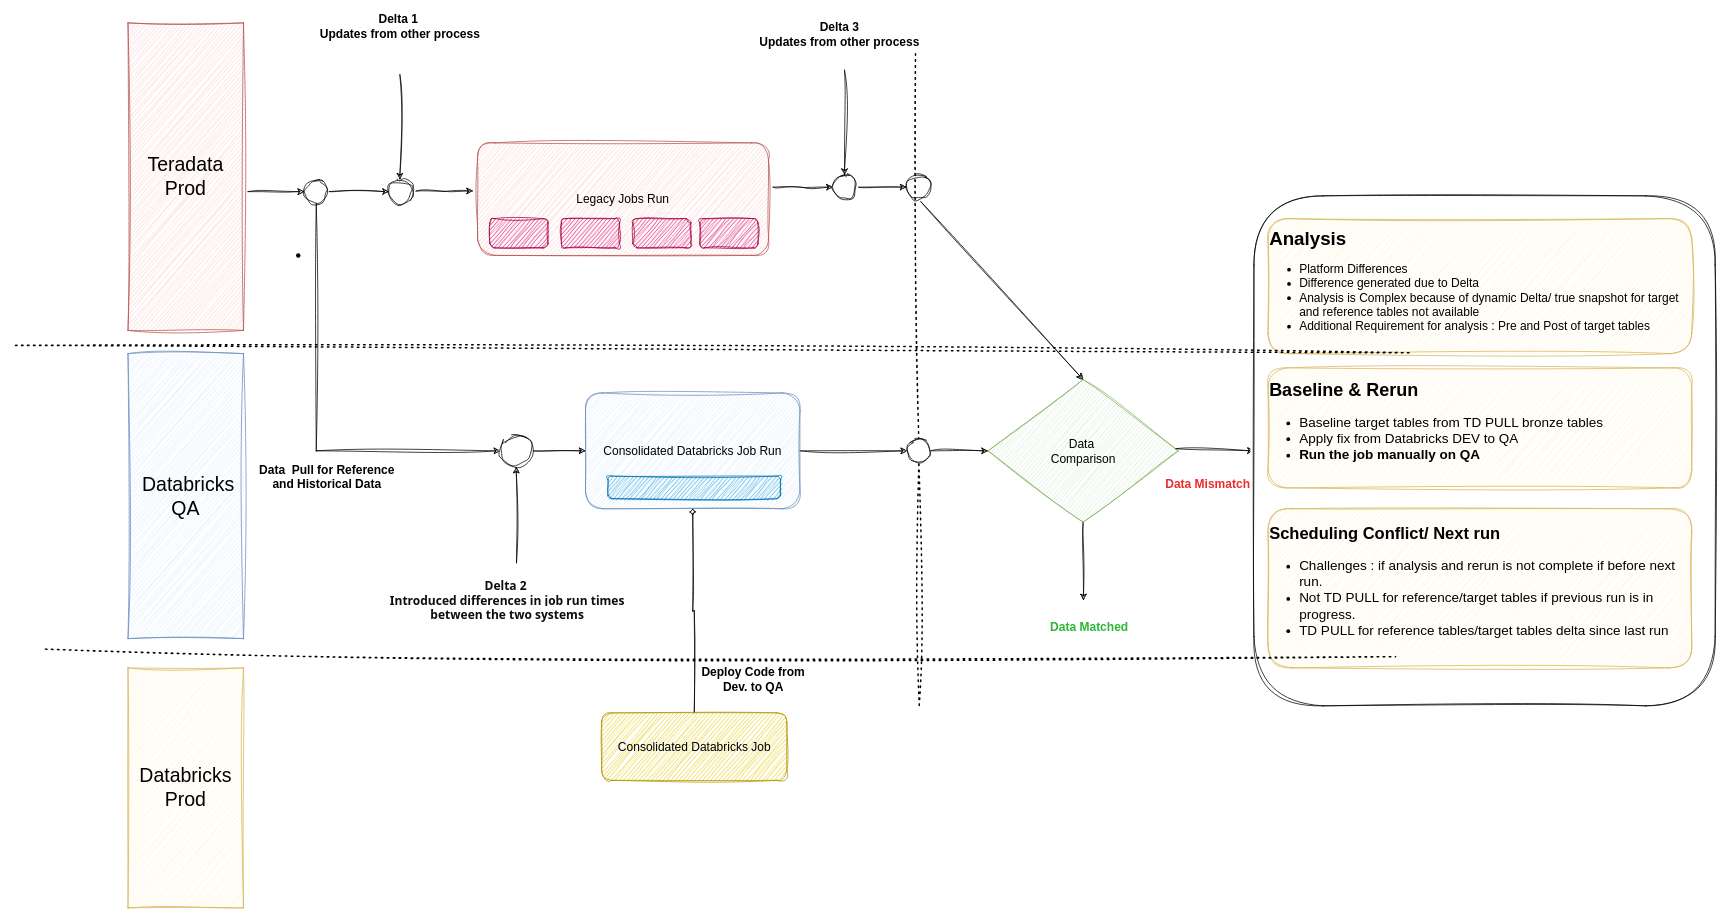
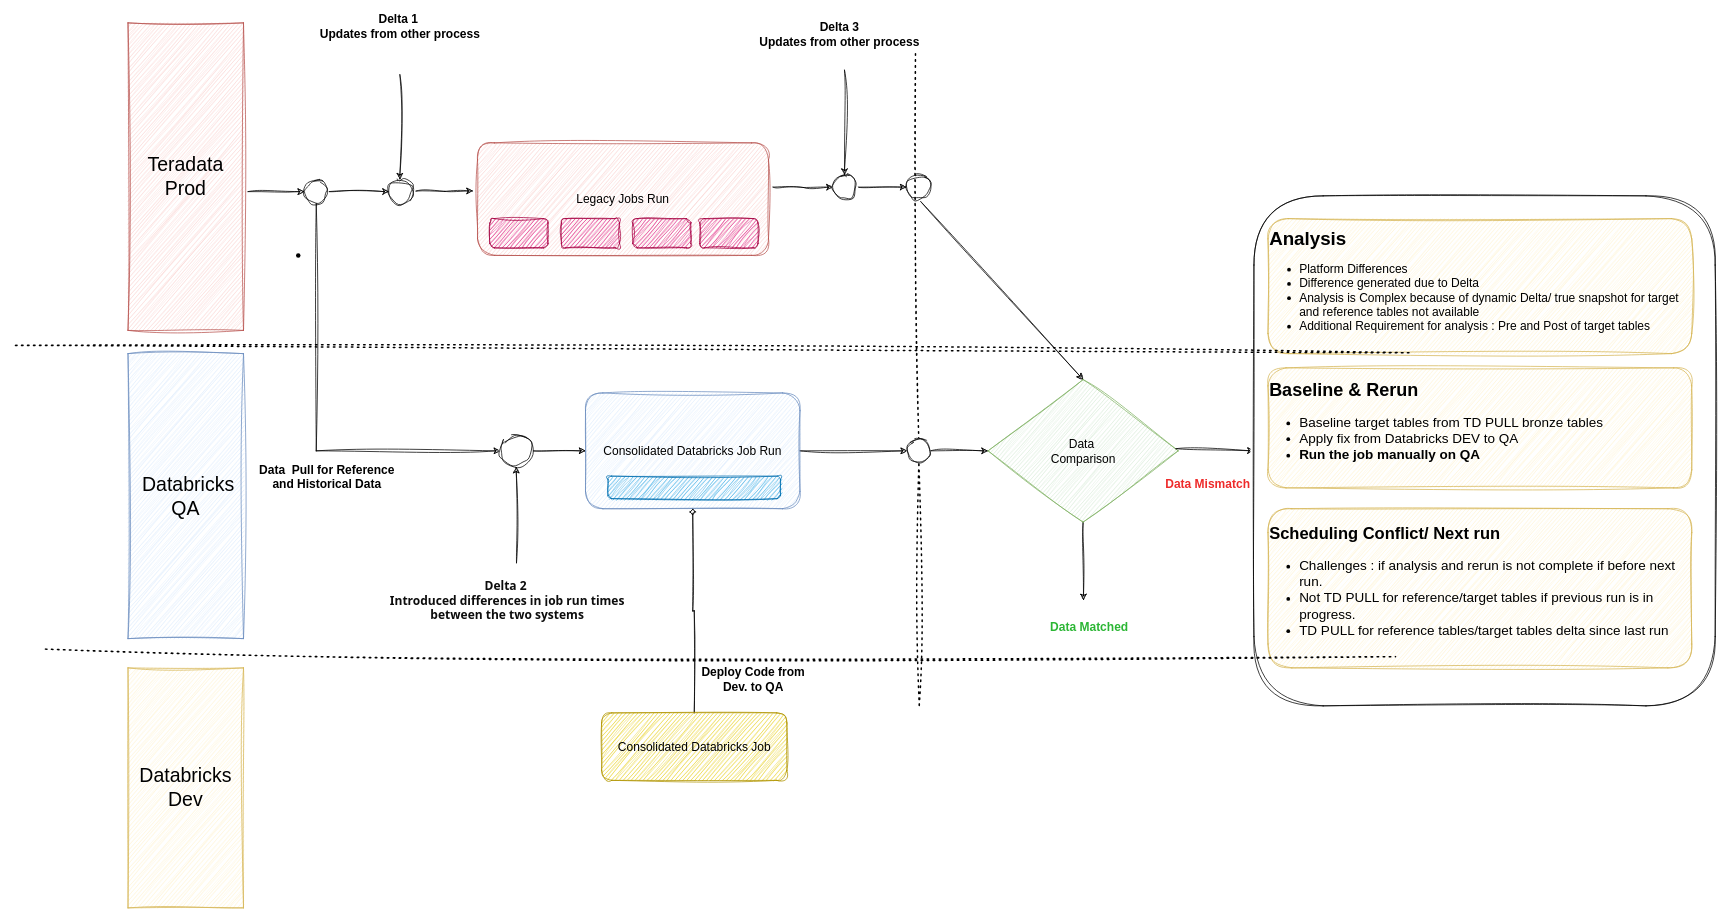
- <mxCell id="51" value="&lt;span style=&quot;font-size: 26px;&quot;&gt;Databricks&lt;/span&gt;&lt;div&gt;&lt;span style=&quot;font-size: 26px;&quot;&gt;Prod&lt;/span&gt;&lt;/div&gt;" style="rounded=0;whiteSpace=wrap;html=1;sketch=1;hachureGap=4;jiggle=2;curveFitting=1;fillColor=#fff2cc;strokeColor=#d6b656;" vertex="1" parent="1"><mxGeometry x="170" y="890" width="154" height="320" as="geometry" /></mxCell>
+ <mxCell id="51" value="&lt;span style=&quot;font-size: 26px;&quot;&gt;Databricks&lt;/span&gt;&lt;div&gt;&lt;span style=&quot;font-size: 26px;&quot;&gt;Dev&lt;/span&gt;&lt;/div&gt;" style="rounded=0;whiteSpace=wrap;html=1;sketch=1;hachureGap=4;jiggle=2;curveFitting=1;fillColor=#fff2cc;strokeColor=#d6b656;" vertex="1" parent="1"><mxGeometry x="170" y="890" width="154" height="320" as="geometry" /></mxCell>
